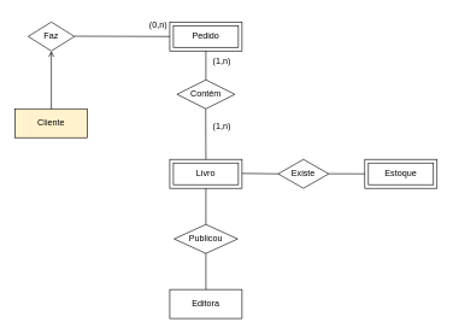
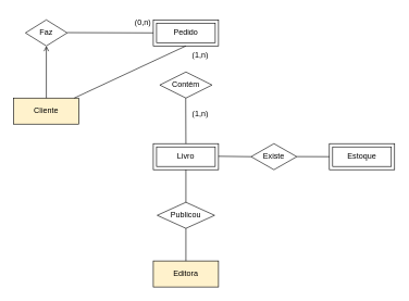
- <mxCell id="15" value="" style="endArrow=none;html=1;rounded=0;entryX=0.5;entryY=0;entryDx=0;entryDy=0;exitX=0.5;exitY=1;exitDx=0;exitDy=0;" edge="1" parent="1" source="2" target="13"><mxGeometry relative="1" as="geometry"><mxPoint x="280" y="70" as="sourcePoint" /><mxPoint x="440" y="70" as="targetPoint" /></mxGeometry></mxCell>
+ <mxCell id="15" value="" style="endArrow=none;html=1;rounded=0;exitX=0.5;exitY=1;exitDx=0;exitDy=0;" edge="1" parent="1" source="2" target="3"><mxGeometry relative="1" as="geometry"><mxPoint x="280" y="70" as="sourcePoint" /><mxPoint x="440" y="70" as="targetPoint" /></mxGeometry></mxCell>
- <mxCell id="5" value="Editora" style="whiteSpace=wrap;html=1;align=center;" vertex="1" parent="1"><mxGeometry x="234" y="400" width="100" height="40" as="geometry" /></mxCell>
+ <mxCell id="5" value="Editora" style="whiteSpace=wrap;html=1;align=center;fillColor=#fff2cc;" vertex="1" parent="1"><mxGeometry x="234" y="400" width="100" height="40" as="geometry" /></mxCell>
